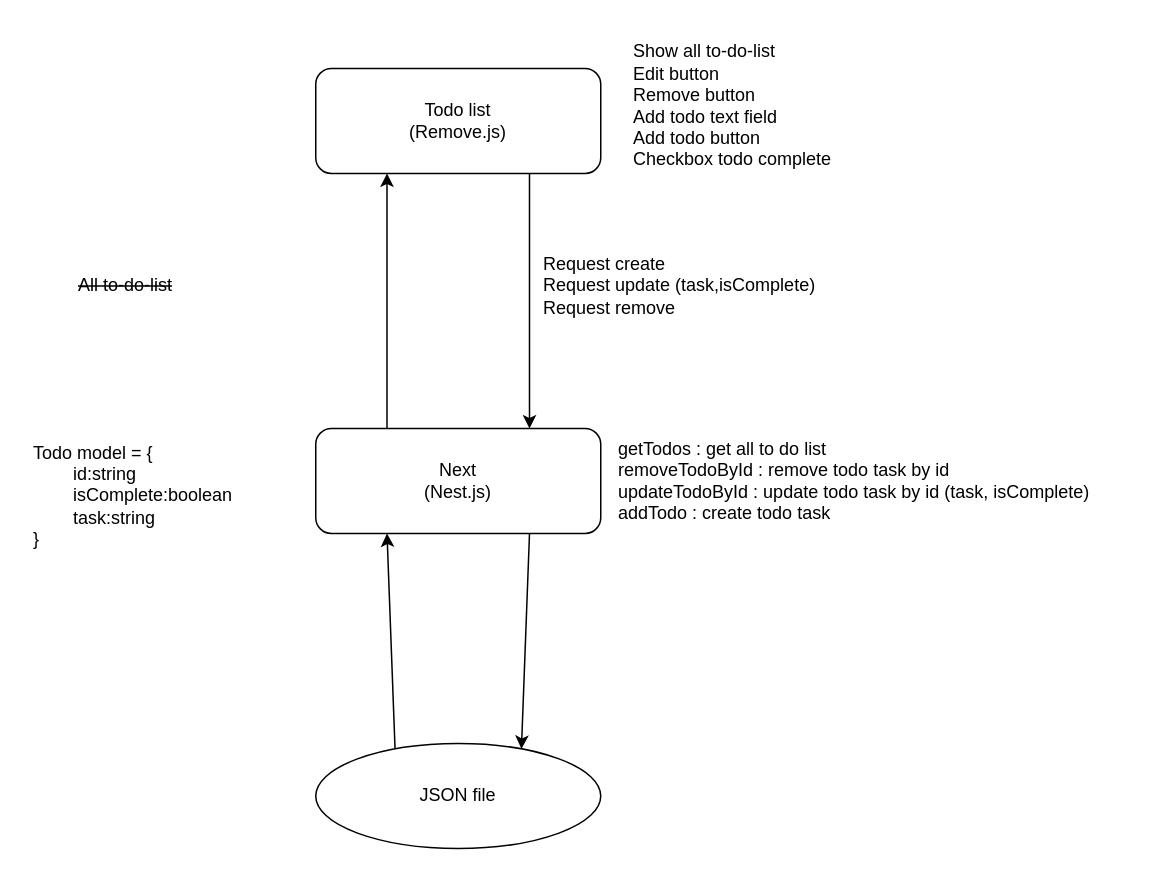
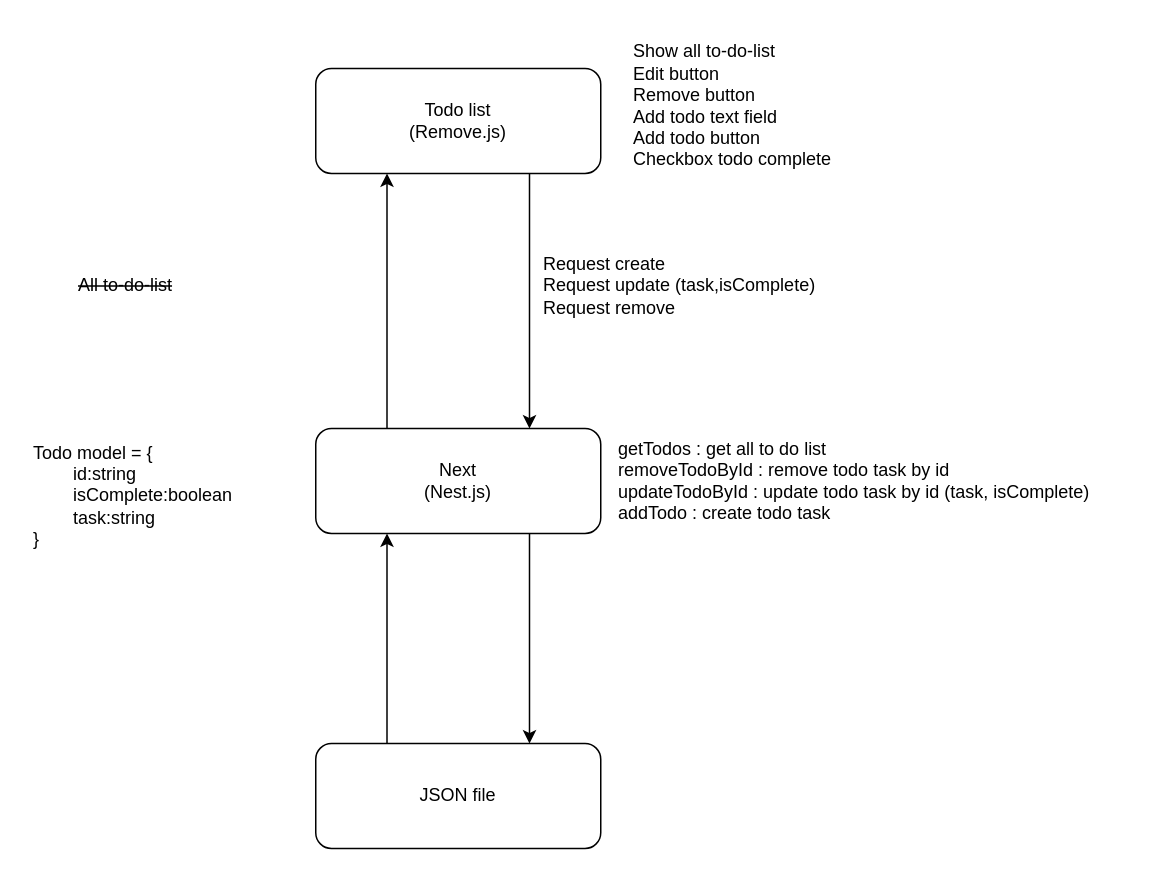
- <mxCell id="11" value="JSON file" style="ellipse;whiteSpace=wrap;html=1;" parent="1" vertex="1"><mxGeometry x="210" y="495" width="190" height="70" as="geometry" /></mxCell>
+ <mxCell id="11" value="JSON file" style="rounded=1;whiteSpace=wrap;html=1;" parent="1" vertex="1"><mxGeometry x="210" y="495" width="190" height="70" as="geometry" /></mxCell>
